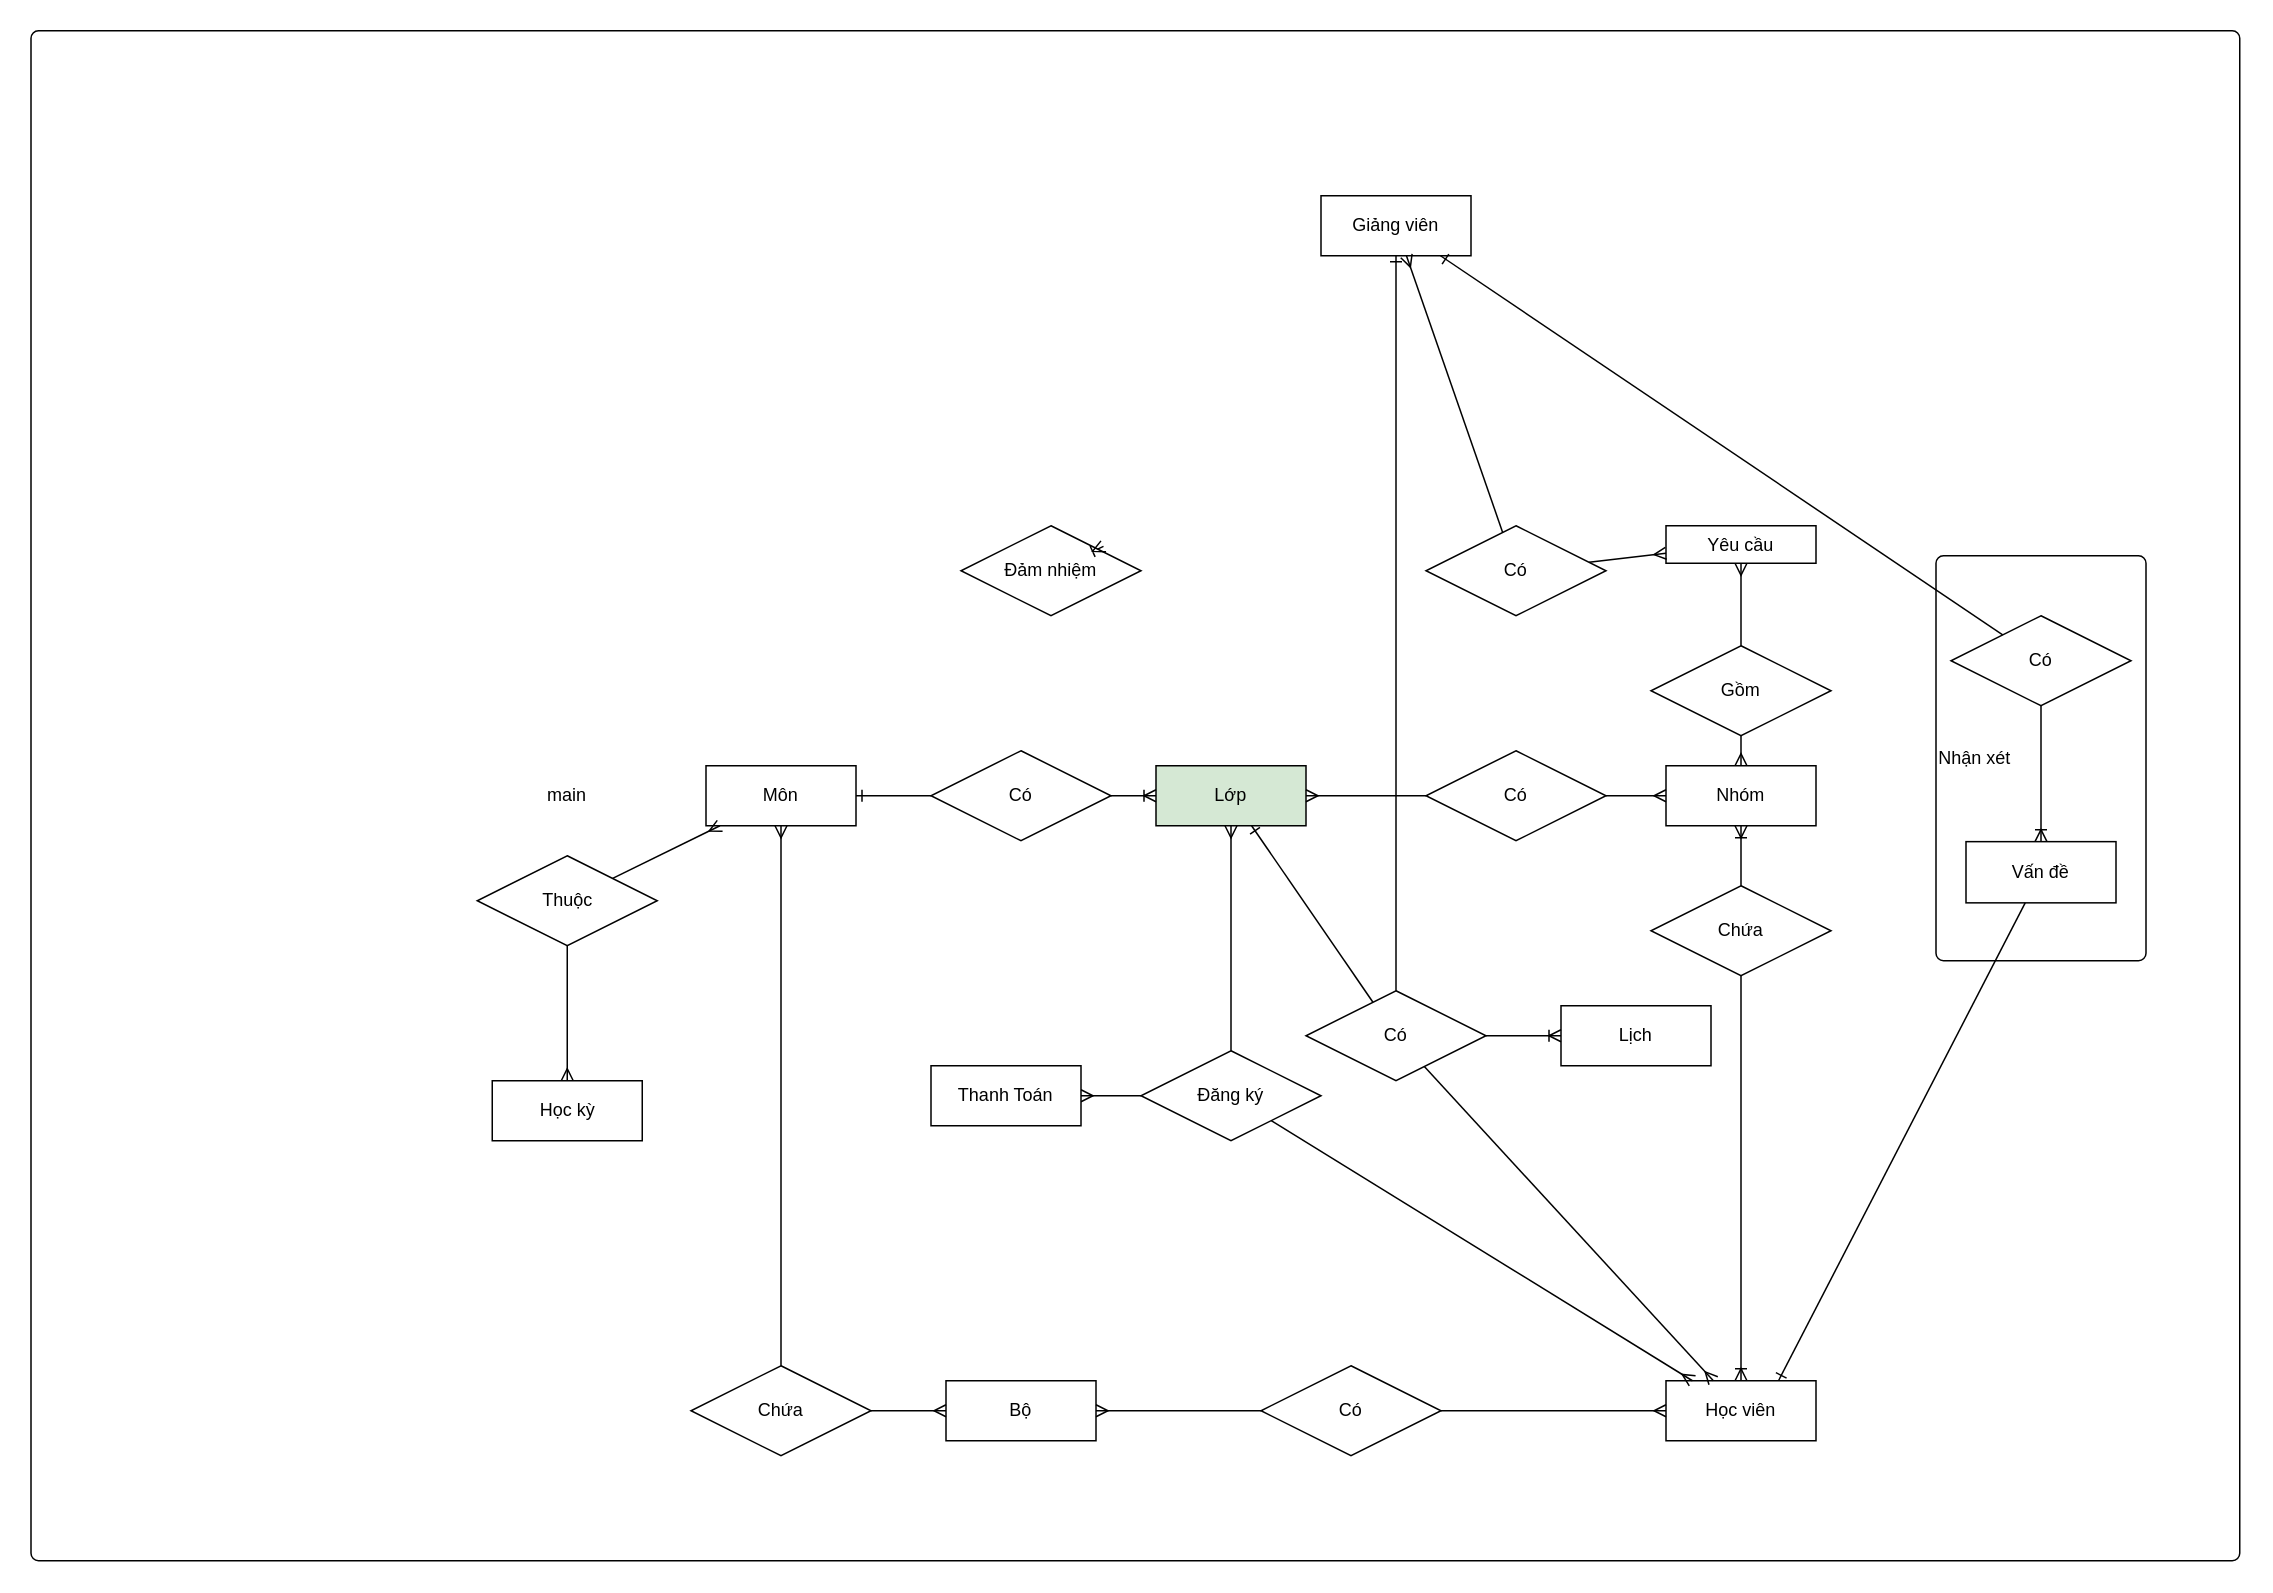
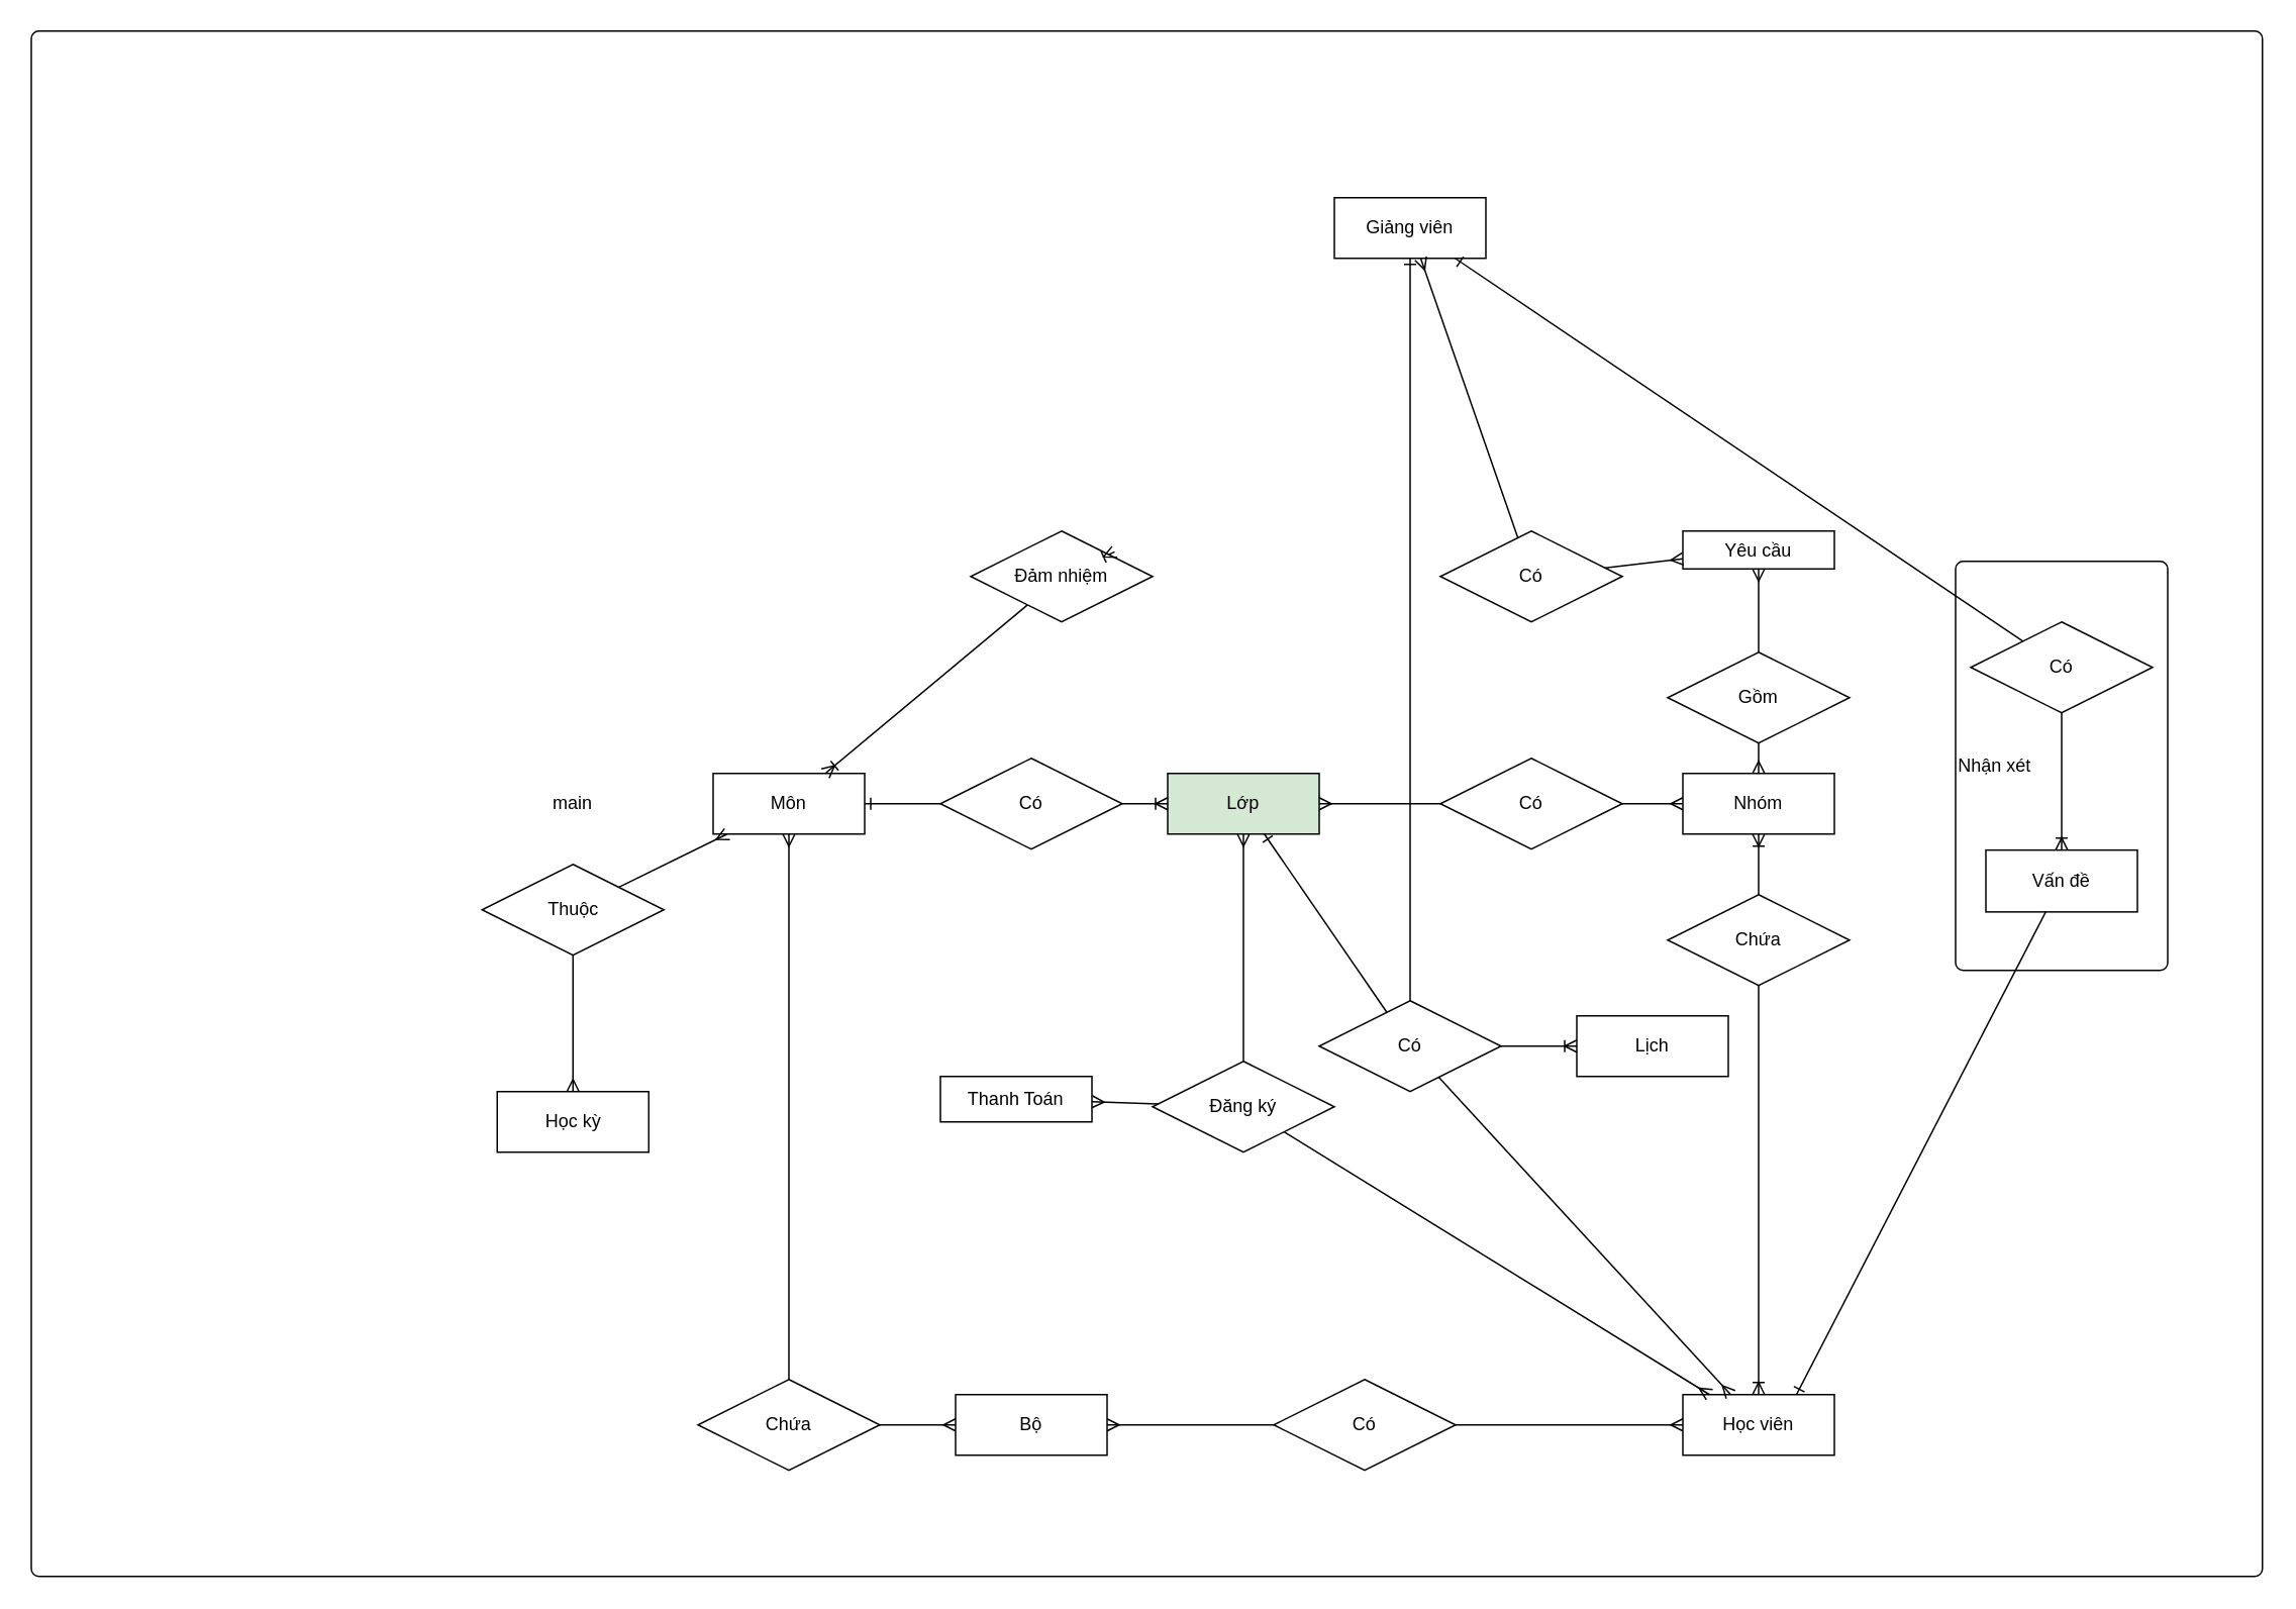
+ <mxCell id="46" value="" style="fontSize=12;html=1;endArrow=ERoneToMany;" edge="1" parent="1" source="16" target="29"><mxGeometry width="100" height="100" relative="1" as="geometry"><mxPoint x="750" y="440" as="sourcePoint" /><mxPoint x="810" y="340" as="targetPoint" /></mxGeometry></mxCell>
- <mxCell id="22" value="Thanh Toán" style="whiteSpace=wrap;html=1;align=center;" vertex="1" parent="2"><mxGeometry x="600" y="690" width="100" height="40" as="geometry" /></mxCell>
+ <mxCell id="22" value="Thanh Toán" style="whiteSpace=wrap;html=1;align=center;" vertex="1" parent="2"><mxGeometry x="600" y="690" width="100" height="30" as="geometry" /></mxCell>
